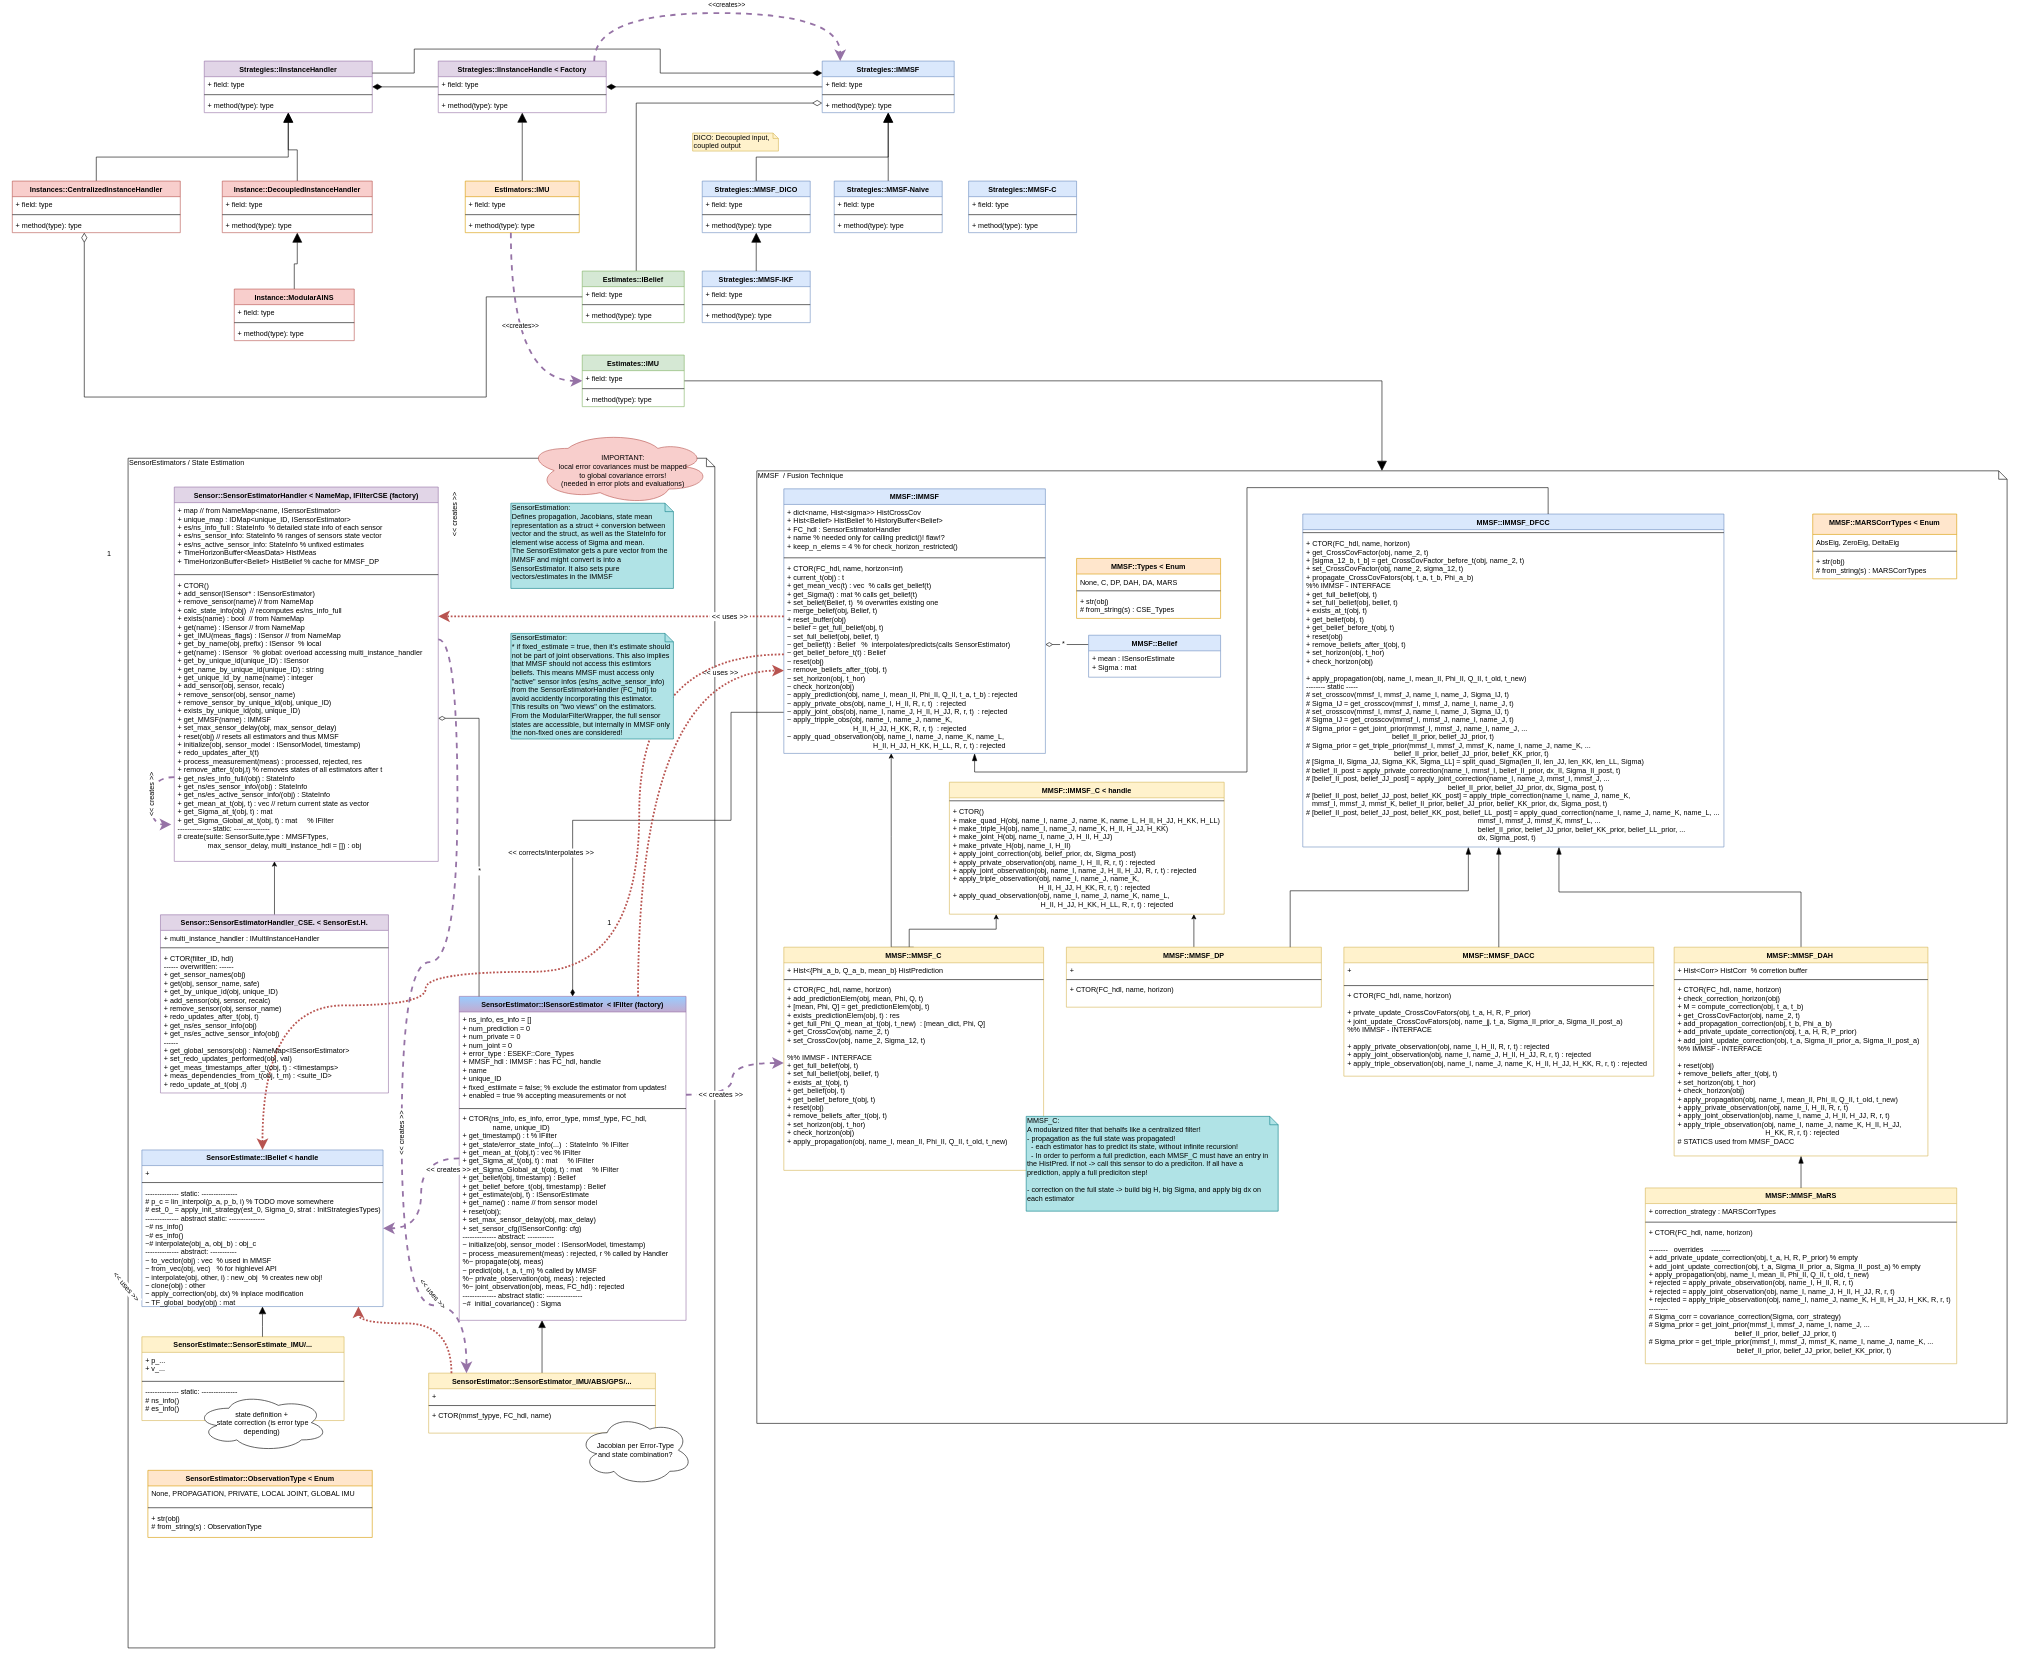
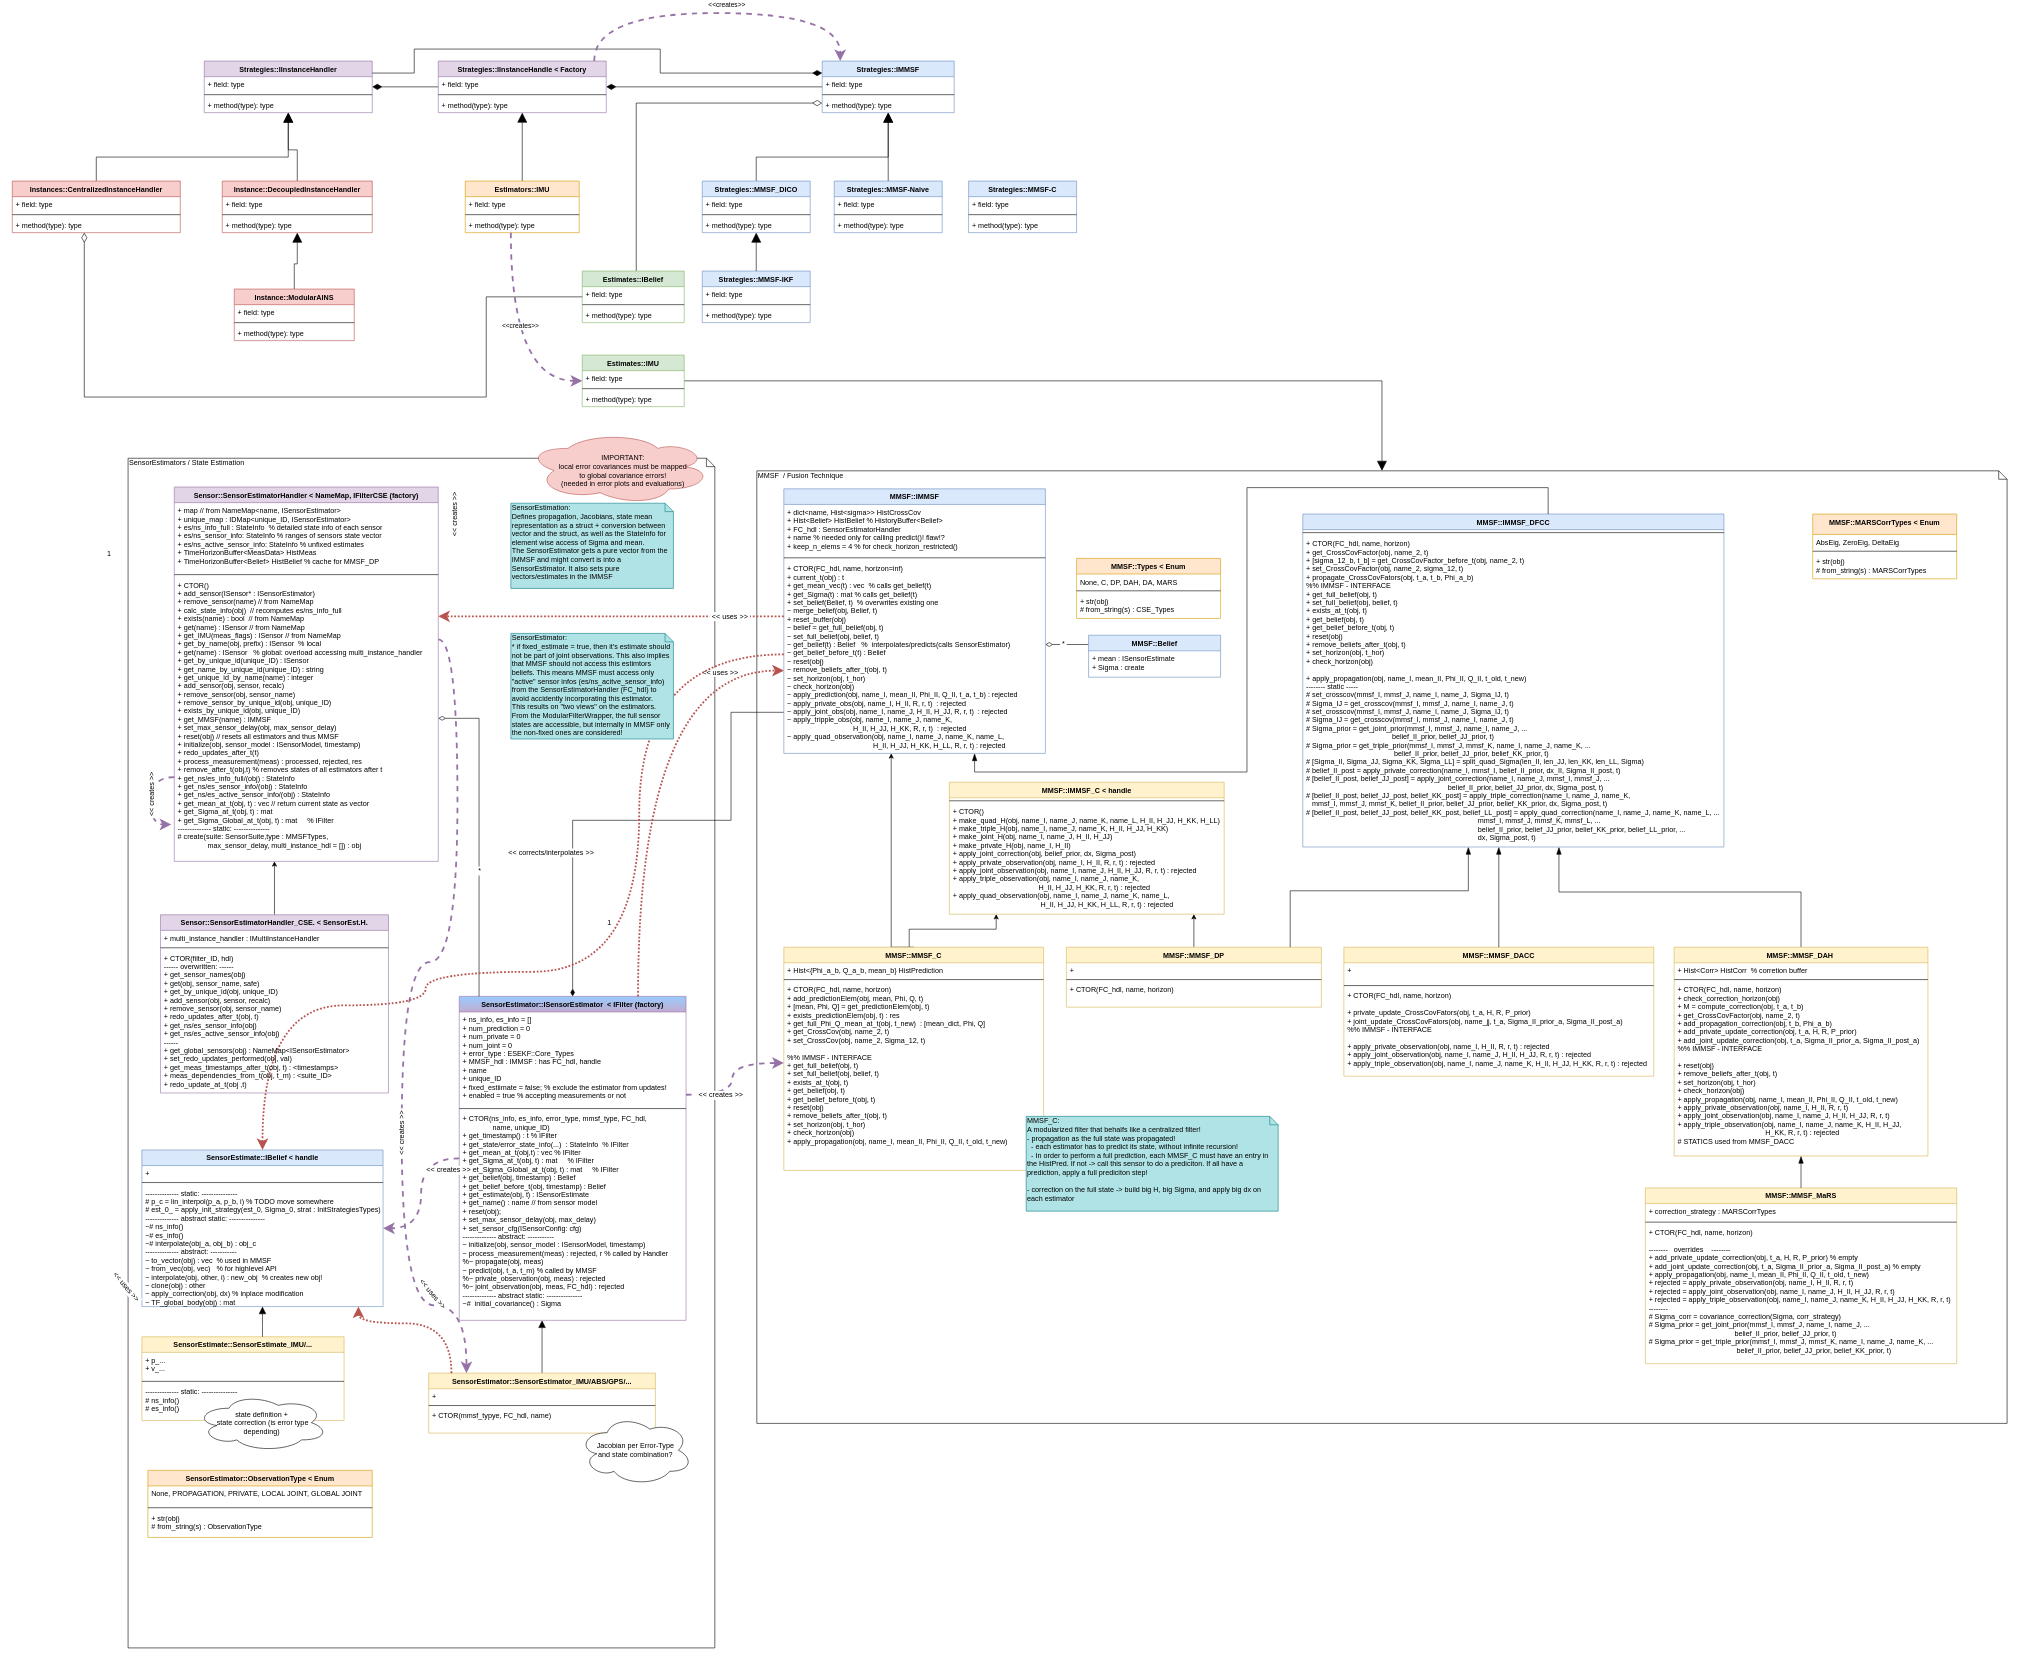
- <mxCell id="183" value="DICO: Decoupled input, coupled output" style="shape=note;whiteSpace=wrap;html=1;size=9;verticalAlign=top;align=left;spacingTop=-6;fillColor=#fff2cc;strokeColor=#d6b656;" parent="1" vertex="1"><mxGeometry x="1154" y="220" width="143" height="30" as="geometry" /></mxCell>
- <mxCell id="78" value="+ mean : ISensorEstimate&#10;+ Sigma : mat" style="text;strokeColor=none;fillColor=none;align=left;verticalAlign=top;spacingLeft=4;spacingRight=4;overflow=hidden;rotatable=0;points=[[0,0.5],[1,0.5]];portConstraint=eastwest;" parent="77" vertex="1"><mxGeometry y="26" width="220" height="44" as="geometry" /></mxCell>
+ <mxCell id="78" value="+ mean : ISensorEstimate&#10;+ Sigma : create" style="text;strokeColor=none;fillColor=none;align=left;verticalAlign=top;spacingLeft=4;spacingRight=4;overflow=hidden;rotatable=0;points=[[0,0.5],[1,0.5]];portConstraint=eastwest;" parent="77" vertex="1"><mxGeometry y="26" width="220" height="44" as="geometry" /></mxCell>
- <mxCell id="101" value="None, PROPAGATION, PRIVATE, LOCAL JOINT, GLOBAL IMU " style="text;strokeColor=none;fillColor=none;align=left;verticalAlign=top;spacingLeft=4;spacingRight=4;overflow=hidden;rotatable=0;points=[[0,0.5],[1,0.5]];portConstraint=eastwest;fontStyle=0" parent="100" vertex="1"><mxGeometry y="26" width="374" height="32" as="geometry" /></mxCell>
+ <mxCell id="101" value="None, PROPAGATION, PRIVATE, LOCAL JOINT, GLOBAL JOINT " style="text;strokeColor=none;fillColor=none;align=left;verticalAlign=top;spacingLeft=4;spacingRight=4;overflow=hidden;rotatable=0;points=[[0,0.5],[1,0.5]];portConstraint=eastwest;fontStyle=0" parent="100" vertex="1"><mxGeometry y="26" width="374" height="32" as="geometry" /></mxCell>
